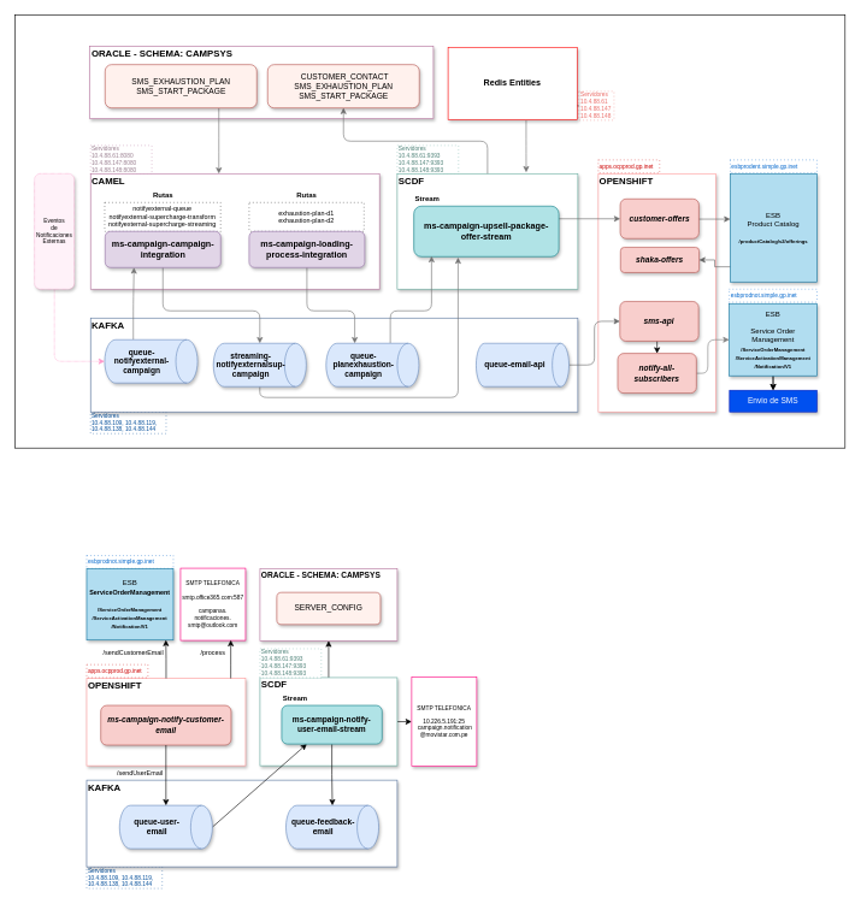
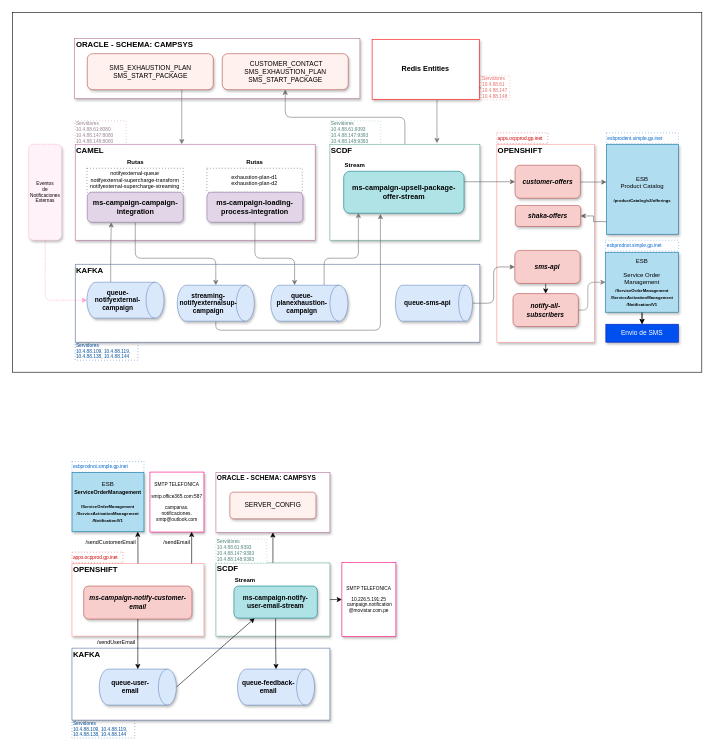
- <mxCell id="34" value="&lt;div data-en-clipboard=&quot;true&quot; data-pm-slice=&quot;1 1 []&quot;&gt;&lt;div data-en-clipboard=&quot;true&quot; data-pm-slice=&quot;1 1 []&quot;&gt;queue-email-api&lt;/div&gt;&lt;/div&gt;" style="shape=cylinder3;whiteSpace=wrap;html=1;boundedLbl=1;backgroundOutline=1;size=11.549;labelBorderColor=none;fontSize=11;fillColor=#dae8fc;direction=south;strokeColor=#6c8ebf;strokeWidth=1;fontStyle=1;shadow=1;" parent="1" vertex="1"><mxGeometry x="658.22" y="475" width="128.49" height="60" as="geometry" /></mxCell>
+ <mxCell id="34" value="&lt;div data-en-clipboard=&quot;true&quot; data-pm-slice=&quot;1 1 []&quot;&gt;&lt;div data-en-clipboard=&quot;true&quot; data-pm-slice=&quot;1 1 []&quot;&gt;queue-sms-api&lt;/div&gt;&lt;/div&gt;" style="shape=cylinder3;whiteSpace=wrap;html=1;boundedLbl=1;backgroundOutline=1;size=11.549;labelBorderColor=none;fontSize=11;fillColor=#dae8fc;direction=south;strokeColor=#6c8ebf;strokeWidth=1;fontStyle=1;shadow=1;" parent="1" vertex="1"><mxGeometry x="658.22" y="475" width="128.49" height="60" as="geometry" /></mxCell>
- <mxCell id="92" value="/process" style="text;html=1;strokeColor=none;fillColor=none;align=center;verticalAlign=middle;whiteSpace=wrap;rounded=0;fontSize=9;" vertex="1" parent="1"><mxGeometry x="269" y="898" width="50" height="12" as="geometry" /></mxCell>
+ <mxCell id="92" value="/sendEmail" style="text;html=1;strokeColor=none;fillColor=none;align=center;verticalAlign=middle;whiteSpace=wrap;rounded=0;fontSize=9;" vertex="1" parent="1"><mxGeometry x="269" y="898" width="50" height="12" as="geometry" /></mxCell>
